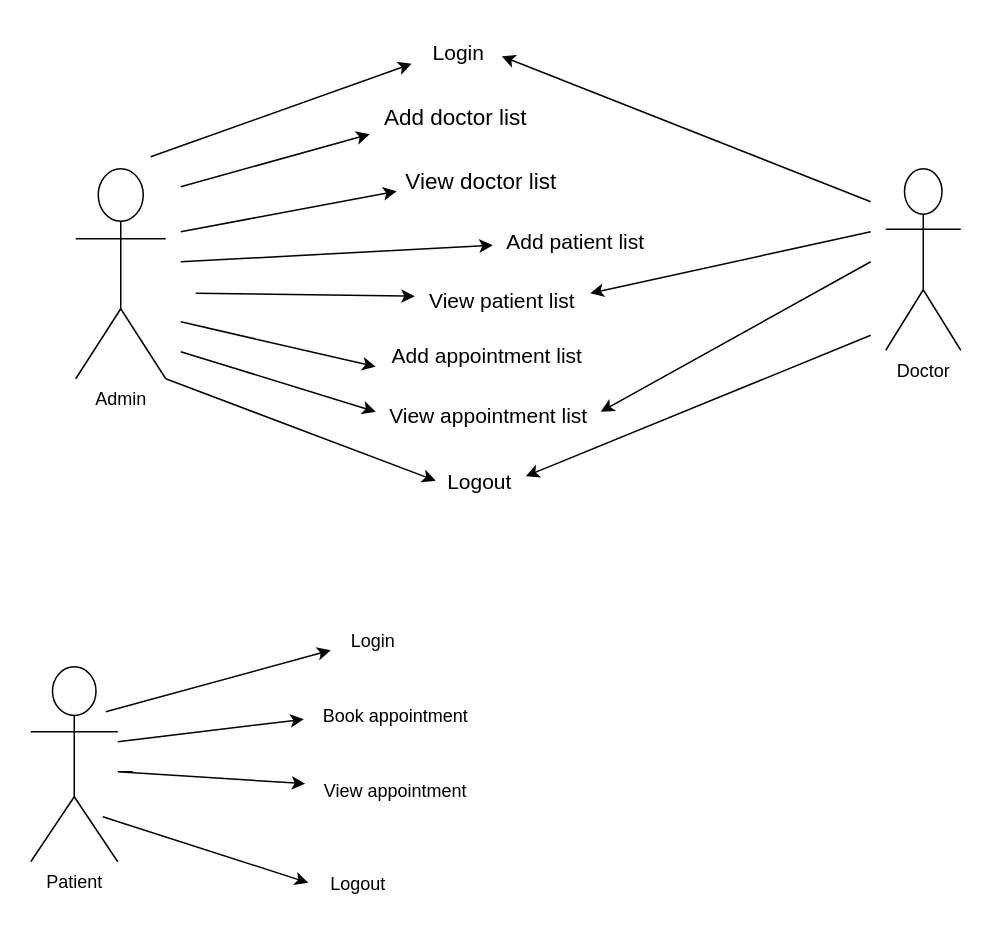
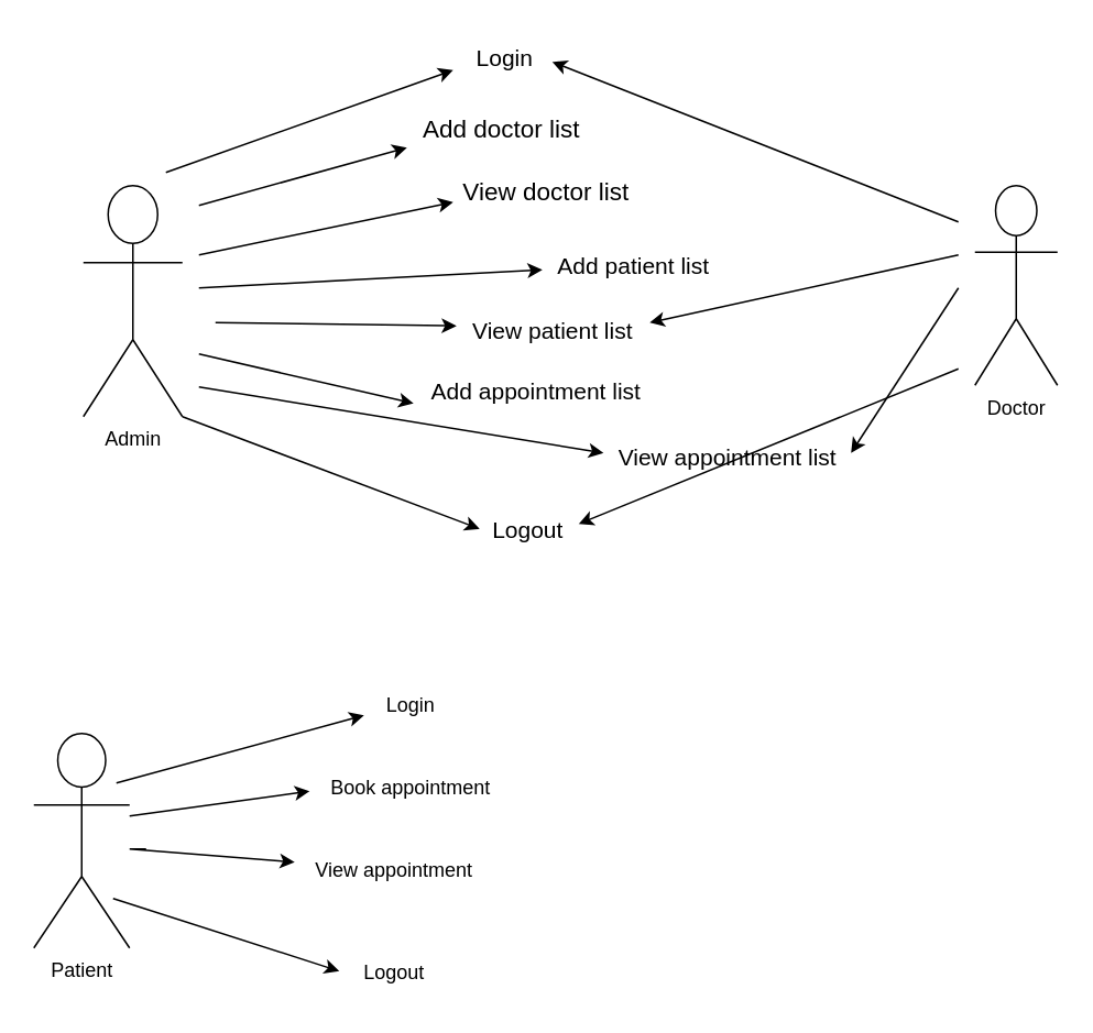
- <mxCell id="8" value="&lt;span style=&quot;font-size: 15px;&quot;&gt;View doctor list&lt;/span&gt;" style="text;html=1;align=center;verticalAlign=middle;resizable=0;points=[];autosize=1;strokeColor=none;fillColor=none;" parent="1" vertex="1"><mxGeometry x="260" y="105" width="120" height="30" as="geometry" /></mxCell>
+ <mxCell id="8" value="&lt;span style=&quot;font-size: 15px;&quot;&gt;View doctor list&lt;/span&gt;" style="text;html=1;align=center;verticalAlign=middle;resizable=0;points=[];autosize=1;strokeColor=none;fillColor=none;" parent="1" vertex="1"><mxGeometry x="270" y="100" width="120" height="30" as="geometry" /></mxCell>
- <mxCell id="10" value="&lt;span style=&quot;font-size: 14px;&quot;&gt;&amp;nbsp;View appointment list&lt;/span&gt;" style="text;html=1;align=center;verticalAlign=middle;resizable=0;points=[];autosize=1;strokeColor=none;fillColor=none;" parent="1" vertex="1"><mxGeometry x="243" y="262" width="160" height="30" as="geometry" /></mxCell>
+ <mxCell id="10" value="&lt;span style=&quot;font-size: 14px;&quot;&gt;&amp;nbsp;View appointment list&lt;/span&gt;" style="text;html=1;align=center;verticalAlign=middle;resizable=0;points=[];autosize=1;strokeColor=none;fillColor=none;" parent="1" vertex="1"><mxGeometry x="358" y="262" width="160" height="30" as="geometry" /></mxCell>
- <mxCell id="26" value="Book appointment" style="text;html=1;align=center;verticalAlign=middle;resizable=0;points=[];autosize=1;strokeColor=none;fillColor=none;" vertex="1" parent="1"><mxGeometry x="203" y="462" width="120" height="30" as="geometry" /></mxCell>
+ <mxCell id="26" value="Book appointment" style="text;html=1;align=center;verticalAlign=middle;resizable=0;points=[];autosize=1;strokeColor=none;fillColor=none;" vertex="1" parent="1"><mxGeometry x="188" y="462" width="120" height="30" as="geometry" /></mxCell>
- <mxCell id="27" value="View appointment" style="text;html=1;align=center;verticalAlign=middle;resizable=0;points=[];autosize=1;strokeColor=none;fillColor=none;" vertex="1" parent="1"><mxGeometry x="203" y="512" width="120" height="30" as="geometry" /></mxCell>
+ <mxCell id="27" value="View appointment" style="text;html=1;align=center;verticalAlign=middle;resizable=0;points=[];autosize=1;strokeColor=none;fillColor=none;" vertex="1" parent="1"><mxGeometry x="178" y="512" width="120" height="30" as="geometry" /></mxCell>
